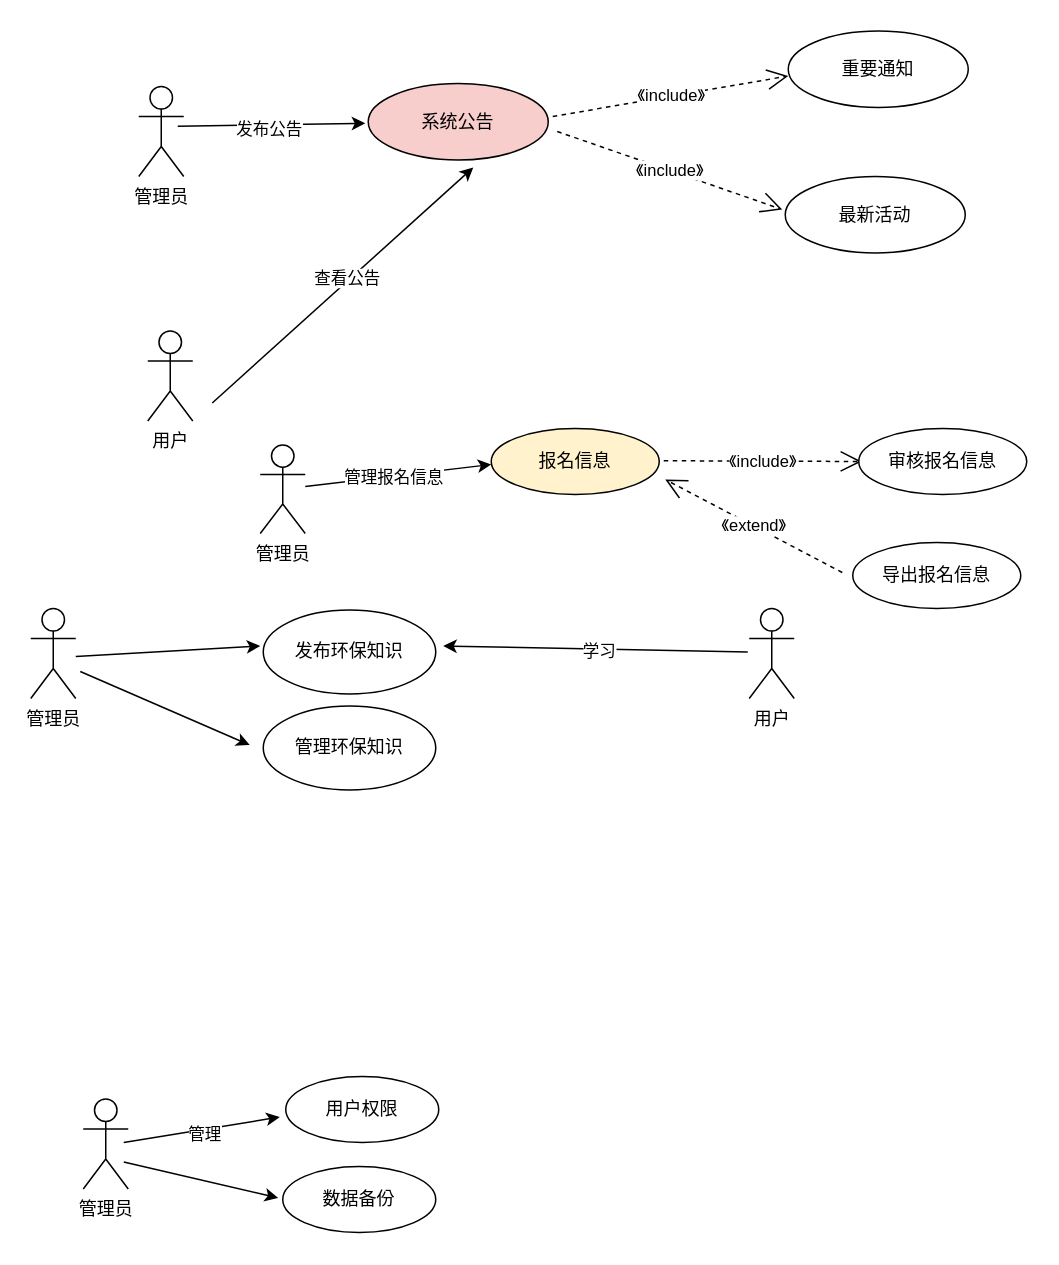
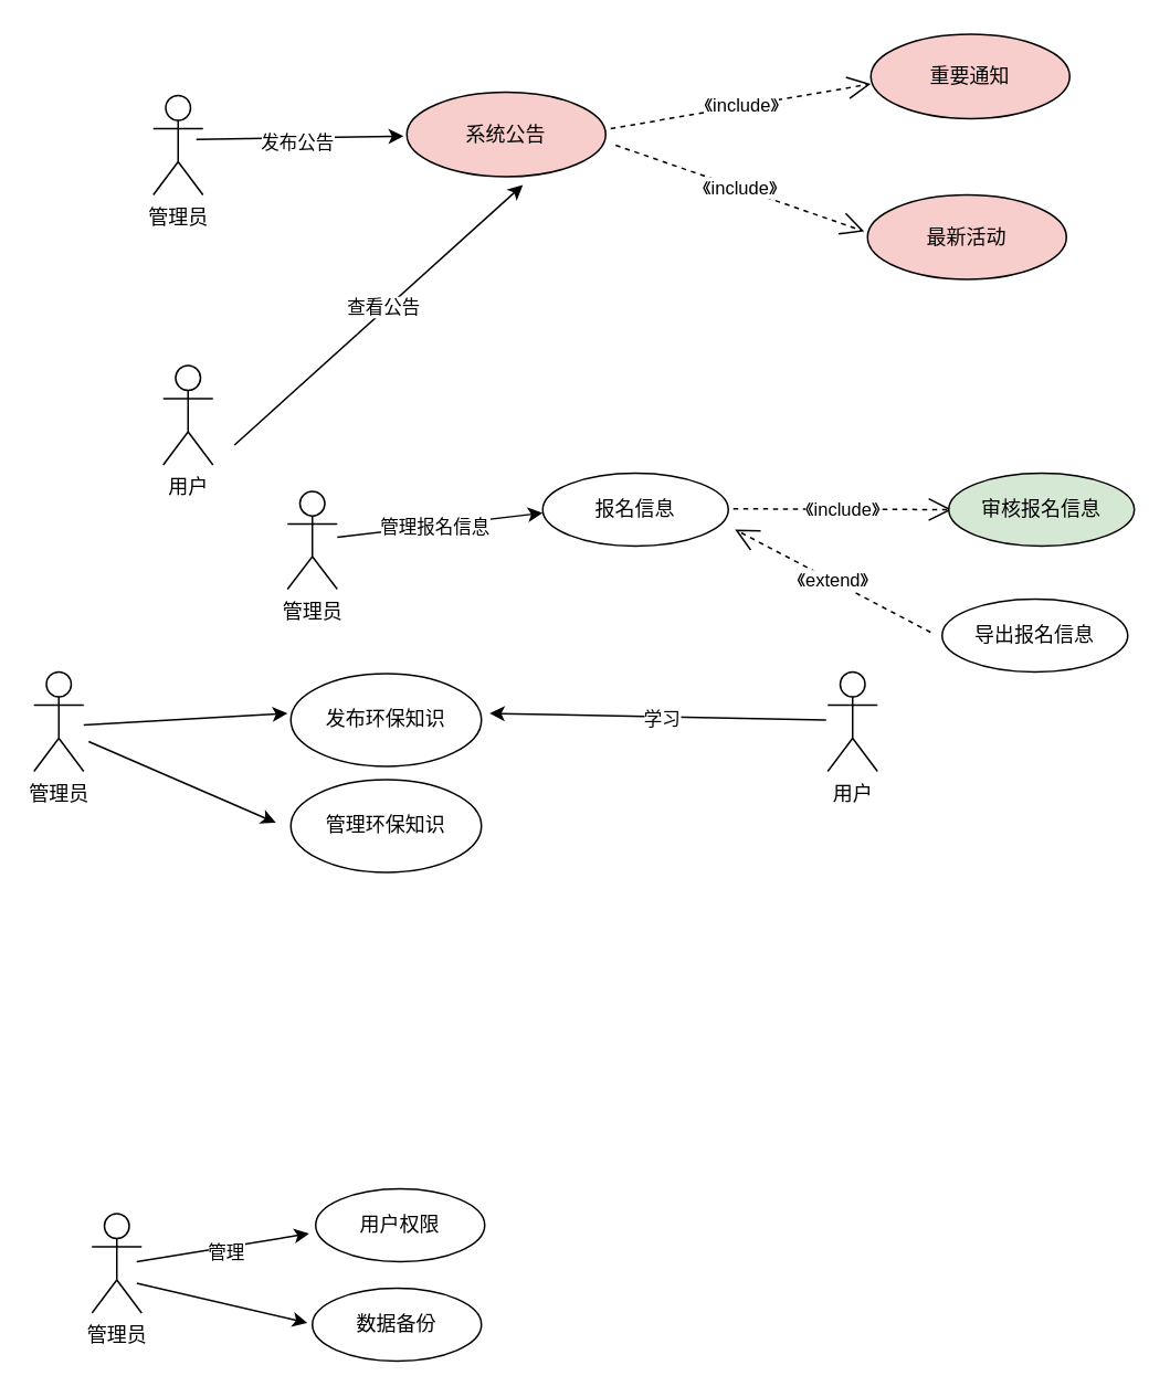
- <mxCell id="7" value="重要通知" style="ellipse;whiteSpace=wrap;html=1;" vertex="1" parent="1"><mxGeometry x="525" y="20" width="120" height="51" as="geometry" /></mxCell>
+ <mxCell id="7" value="重要通知" style="ellipse;whiteSpace=wrap;html=1;fillColor=#f8cecc;" vertex="1" parent="1"><mxGeometry x="525" y="20" width="120" height="51" as="geometry" /></mxCell>
- <mxCell id="9" value="最新活动" style="ellipse;whiteSpace=wrap;html=1;" vertex="1" parent="1"><mxGeometry x="523" y="117" width="120" height="51" as="geometry" /></mxCell>
+ <mxCell id="9" value="最新活动" style="ellipse;whiteSpace=wrap;html=1;fillColor=#f8cecc;" vertex="1" parent="1"><mxGeometry x="523" y="117" width="120" height="51" as="geometry" /></mxCell>
- <mxCell id="16" value="报名信息" style="ellipse;whiteSpace=wrap;html=1;fillColor=#fff2cc;" vertex="1" parent="1"><mxGeometry x="327" y="285" width="112" height="44" as="geometry" /></mxCell>
+ <mxCell id="16" value="报名信息" style="ellipse;whiteSpace=wrap;html=1;" vertex="1" parent="1"><mxGeometry x="327" y="285" width="112" height="44" as="geometry" /></mxCell>
- <mxCell id="18" value="审核报名信息" style="ellipse;whiteSpace=wrap;html=1;" vertex="1" parent="1"><mxGeometry x="572" y="285" width="112" height="44" as="geometry" /></mxCell>
+ <mxCell id="18" value="审核报名信息" style="ellipse;whiteSpace=wrap;html=1;fillColor=#d5e8d4;" vertex="1" parent="1"><mxGeometry x="572" y="285" width="112" height="44" as="geometry" /></mxCell>
